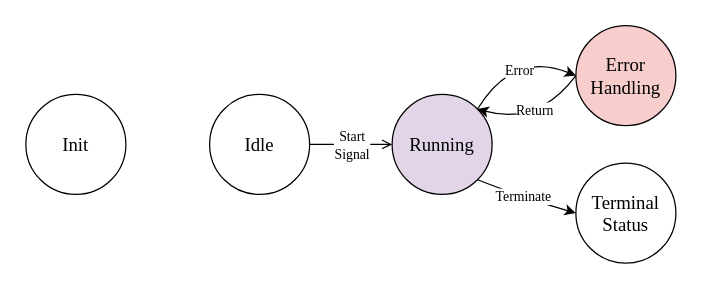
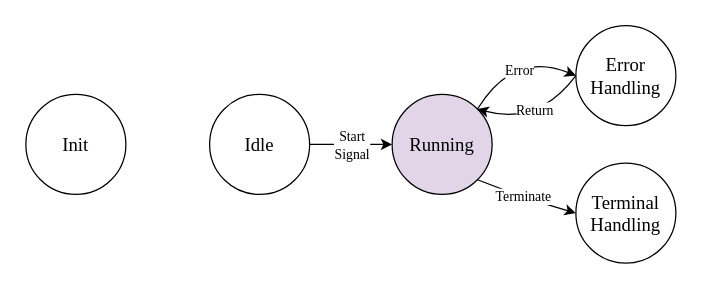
- <mxCell id="5" value="&lt;font&gt;Error&lt;/font&gt;&lt;div&gt;&lt;font&gt;Handling&lt;/font&gt;&lt;/div&gt;" style="ellipse;whiteSpace=wrap;html=1;aspect=fixed;fontFamily=Times New Roman;fontSize=15;fillColor=#f8cecc;" vertex="1" parent="1"><mxGeometry x="460" y="20" width="80" height="80" as="geometry" /></mxCell>
+ <mxCell id="5" value="&lt;font&gt;Error&lt;/font&gt;&lt;div&gt;&lt;font&gt;Handling&lt;/font&gt;&lt;/div&gt;" style="ellipse;whiteSpace=wrap;html=1;aspect=fixed;fontFamily=Times New Roman;fontSize=15;" vertex="1" parent="1"><mxGeometry x="460" y="20" width="80" height="80" as="geometry" /></mxCell>
- <mxCell id="7" value="" style="endArrow=open;html=1;rounded=0;exitX=1;exitY=0.5;exitDx=0;exitDy=0;entryX=0;entryY=0.5;entryDx=0;entryDy=0;" edge="1" parent="1" source="3" target="2"><mxGeometry relative="1" as="geometry"><mxPoint x="240" y="190" as="sourcePoint" /><mxPoint x="340" y="190" as="targetPoint" /></mxGeometry></mxCell>
+ <mxCell id="7" value="" style="endArrow=classic;html=1;rounded=0;exitX=1;exitY=0.5;exitDx=0;exitDy=0;entryX=0;entryY=0.5;entryDx=0;entryDy=0;" edge="1" parent="1" source="3" target="2"><mxGeometry relative="1" as="geometry"><mxPoint x="240" y="190" as="sourcePoint" /><mxPoint x="340" y="190" as="targetPoint" /></mxGeometry></mxCell>
- <mxCell id="6" value="&lt;span&gt;Terminal&lt;/span&gt;&lt;div&gt;&lt;span&gt;Status&lt;/span&gt;&lt;/div&gt;" style="ellipse;whiteSpace=wrap;html=1;aspect=fixed;fontFamily=Times New Roman;fontSize=15;" vertex="1" parent="1"><mxGeometry x="460" y="130" width="80" height="80" as="geometry" /></mxCell>
+ <mxCell id="6" value="&lt;span&gt;Terminal&lt;/span&gt;&lt;div&gt;&lt;span&gt;Handling&lt;/span&gt;&lt;/div&gt;" style="ellipse;whiteSpace=wrap;html=1;aspect=fixed;fontFamily=Times New Roman;fontSize=15;" vertex="1" parent="1"><mxGeometry x="460" y="130" width="80" height="80" as="geometry" /></mxCell>
